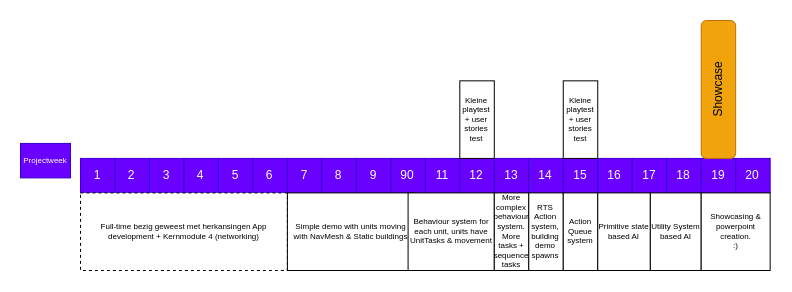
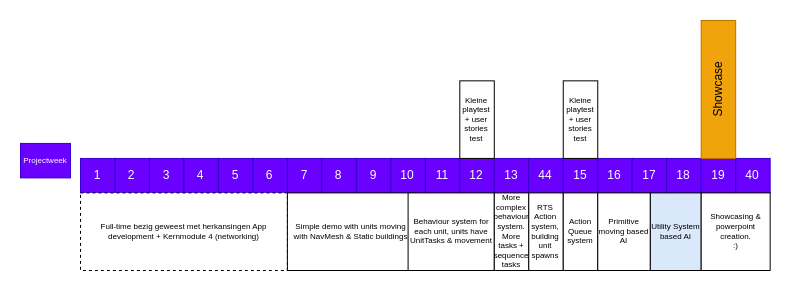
- <mxCell id="24" value="Showcase" style="whiteSpace=wrap;html=1;horizontal=0;fillColor=#f0a30a;fontColor=#000000;strokeColor=#BD7000;rounded=1;" vertex="1" parent="1"><mxGeometry x="700.694" y="20" width="34.483" height="137.931" as="geometry" /></mxCell>
+ <mxCell id="24" value="Showcase" style="rounded=0;whiteSpace=wrap;html=1;horizontal=0;fillColor=#f0a30a;fontColor=#000000;strokeColor=#BD7000;" vertex="1" parent="1"><mxGeometry x="700.694" y="20" width="34.483" height="137.931" as="geometry" /></mxCell>
- <mxCell id="11" value="90" style="rounded=0;whiteSpace=wrap;html=1;fillColor=#6a00ff;strokeColor=#3700CC;fontColor=#ffffff;" vertex="1" parent="1"><mxGeometry x="390.347" y="157.931" width="34.483" height="34.483" as="geometry" /></mxCell>
+ <mxCell id="11" value="10" style="rounded=0;whiteSpace=wrap;html=1;fillColor=#6a00ff;strokeColor=#3700CC;fontColor=#ffffff;" vertex="1" parent="1"><mxGeometry x="390.347" y="157.931" width="34.483" height="34.483" as="geometry" /></mxCell>
- <mxCell id="15" value="14" style="rounded=0;whiteSpace=wrap;html=1;fillColor=#6a00ff;strokeColor=#3700CC;fontColor=#ffffff;" vertex="1" parent="1"><mxGeometry x="528.279" y="157.931" width="34.483" height="34.483" as="geometry" /></mxCell>
+ <mxCell id="15" value="44" style="rounded=0;whiteSpace=wrap;html=1;fillColor=#6a00ff;strokeColor=#3700CC;fontColor=#ffffff;" vertex="1" parent="1"><mxGeometry x="528.279" y="157.931" width="34.483" height="34.483" as="geometry" /></mxCell>
- <mxCell id="21" value="20" style="rounded=0;whiteSpace=wrap;html=1;fillColor=#6a00ff;strokeColor=#3700CC;fontColor=#ffffff;" vertex="1" parent="1"><mxGeometry x="735.177" y="157.931" width="34.483" height="34.483" as="geometry" /></mxCell>
+ <mxCell id="21" value="40" style="rounded=0;whiteSpace=wrap;html=1;fillColor=#6a00ff;strokeColor=#3700CC;fontColor=#ffffff;" vertex="1" parent="1"><mxGeometry x="735.177" y="157.931" width="34.483" height="34.483" as="geometry" /></mxCell>
- <mxCell id="27" value="RTS Action system, building demo spawns" style="rounded=0;whiteSpace=wrap;html=1;fontSize=8;" vertex="1" parent="1"><mxGeometry x="528.279" y="192.414" width="34.483" height="77.586" as="geometry" /></mxCell>
+ <mxCell id="27" value="RTS Action system, building unit spawns" style="rounded=0;whiteSpace=wrap;html=1;fontSize=8;" vertex="1" parent="1"><mxGeometry x="528.279" y="192.414" width="34.483" height="77.586" as="geometry" /></mxCell>
- <mxCell id="29" value="Primitive state based AI" style="rounded=0;whiteSpace=wrap;html=1;fontSize=8;" vertex="1" parent="1"><mxGeometry x="597.245" y="192.414" width="52.587" height="77.586" as="geometry" /></mxCell>
+ <mxCell id="29" value="Primitive moving based AI" style="rounded=0;whiteSpace=wrap;html=1;fontSize=8;" vertex="1" parent="1"><mxGeometry x="597.245" y="192.414" width="52.587" height="77.586" as="geometry" /></mxCell>
- <mxCell id="30" value="Utility System based AI" style="rounded=0;whiteSpace=wrap;html=1;fontSize=8;" vertex="1" parent="1"><mxGeometry x="649.832" y="192.414" width="50.862" height="77.586" as="geometry" /></mxCell>
+ <mxCell id="30" value="Utility System based AI" style="rounded=0;whiteSpace=wrap;html=1;fontSize=8;fillColor=#dae8fc;" vertex="1" parent="1"><mxGeometry x="649.832" y="192.414" width="50.862" height="77.586" as="geometry" /></mxCell>
